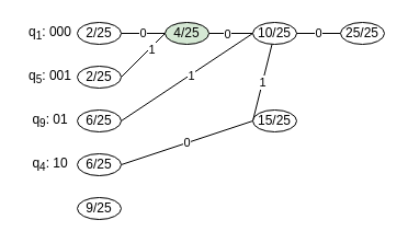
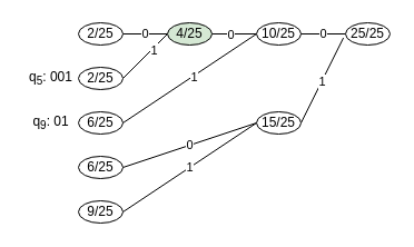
- <mxCell id="2" value="q&lt;sub&gt;1&lt;/sub&gt;: 000" style="text;html=1;align=center;verticalAlign=middle;resizable=0;points=[];autosize=1;strokeColor=none;" parent="1" vertex="1"><mxGeometry x="20" y="20" width="50" height="20" as="geometry" /></mxCell>
+ <mxCell id="16" style="edgeStyle=none;rounded=0;orthogonalLoop=1;jettySize=auto;html=1;exitX=1;exitY=0.5;exitDx=0;exitDy=0;entryX=-0.048;entryY=0.678;entryDx=0;entryDy=0;entryPerimeter=0;endArrow=none;endFill=0;" parent="1" source="20" target="25" edge="1"><mxGeometry relative="1" as="geometry" /></mxCell>
+ <mxCell id="17" value="1" style="edgeLabel;html=1;align=center;verticalAlign=middle;resizable=0;points=[];" parent="16" vertex="1" connectable="0"><mxGeometry x="-0.016" relative="1" as="geometry"><mxPoint as="offset" /></mxGeometry></mxCell>
- <mxCell id="19" value="1" style="edgeStyle=none;rounded=0;orthogonalLoop=1;jettySize=auto;html=1;exitX=0;exitY=0.5;exitDx=0;exitDy=0;endArrow=none;endFill=0;" edge="1" parent="1" source="20" target="15"><mxGeometry relative="1" as="geometry" /></mxCell>
+ <mxCell id="19" value="1" style="edgeStyle=none;rounded=0;orthogonalLoop=1;jettySize=auto;html=1;exitX=0;exitY=0.5;exitDx=0;exitDy=0;entryX=1;entryY=0.5;entryDx=0;entryDy=0;endArrow=none;endFill=0;" edge="1" parent="1" source="20" target="21"><mxGeometry relative="1" as="geometry" /></mxCell>
- <mxCell id="27" value="q&lt;sub&gt;4&lt;/sub&gt;: 10" style="text;html=1;align=center;verticalAlign=middle;resizable=0;points=[];autosize=1;strokeColor=none;" parent="1" vertex="1"><mxGeometry x="20" y="140" width="50" height="20" as="geometry" /></mxCell>
